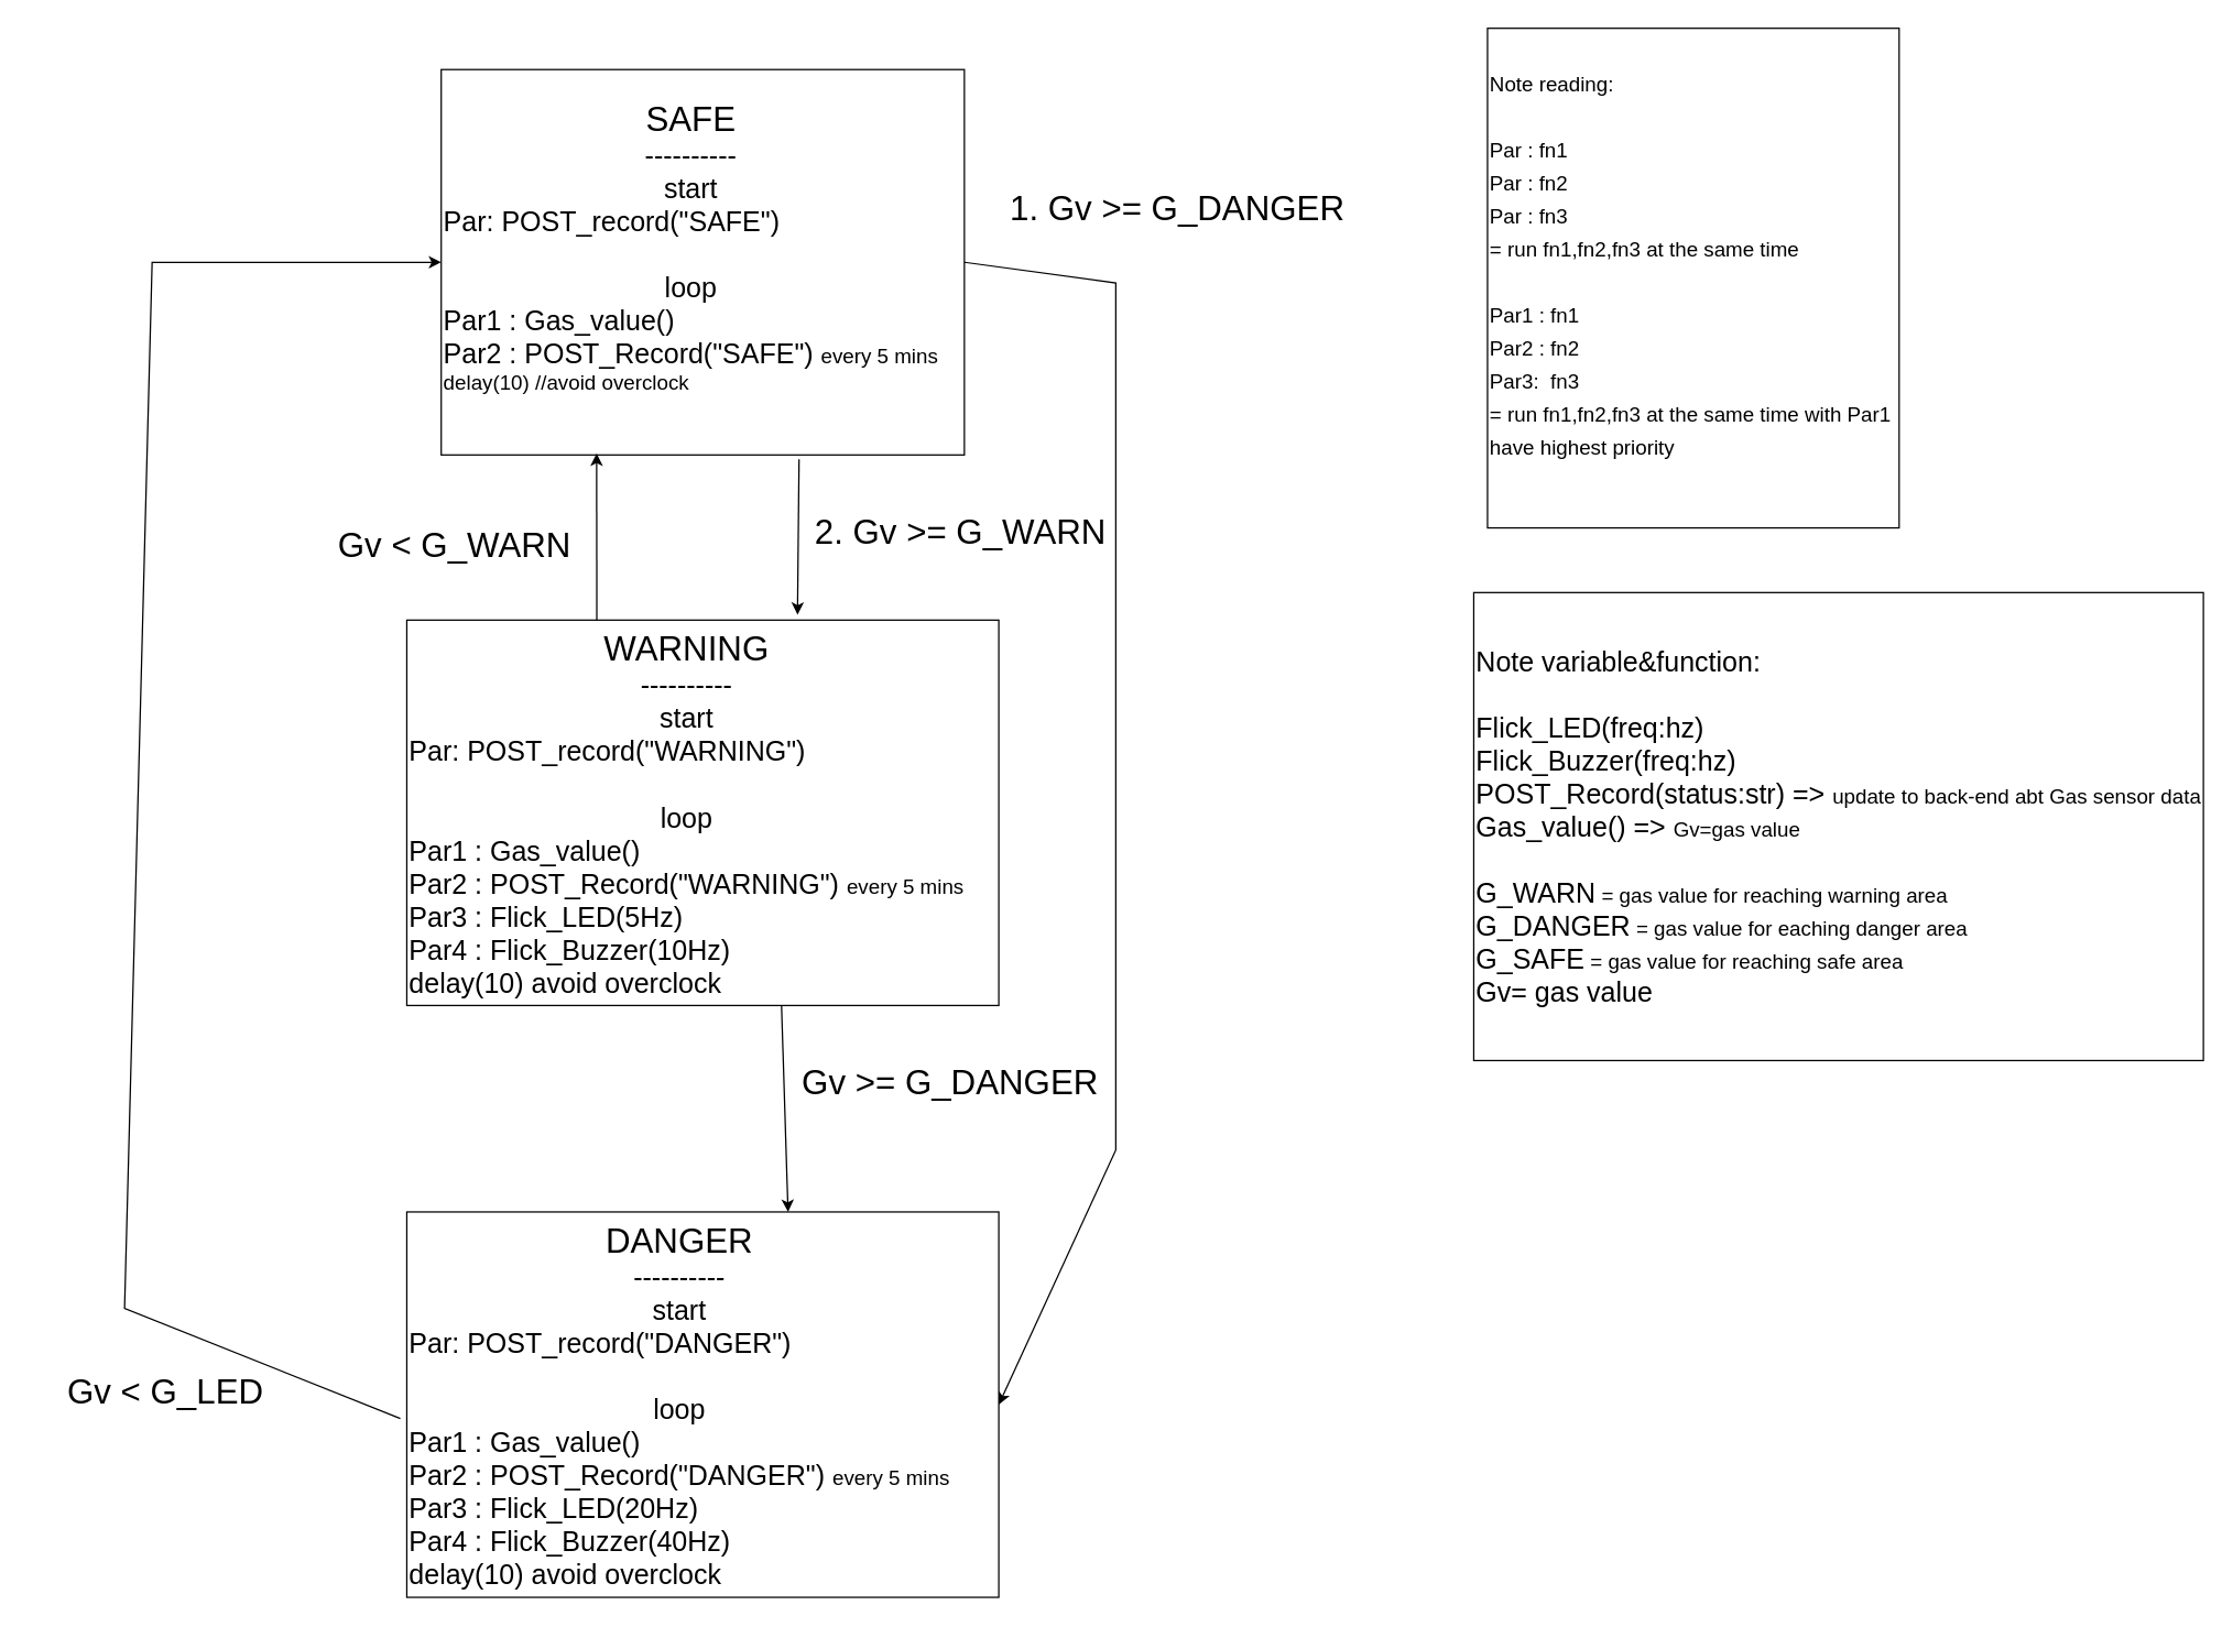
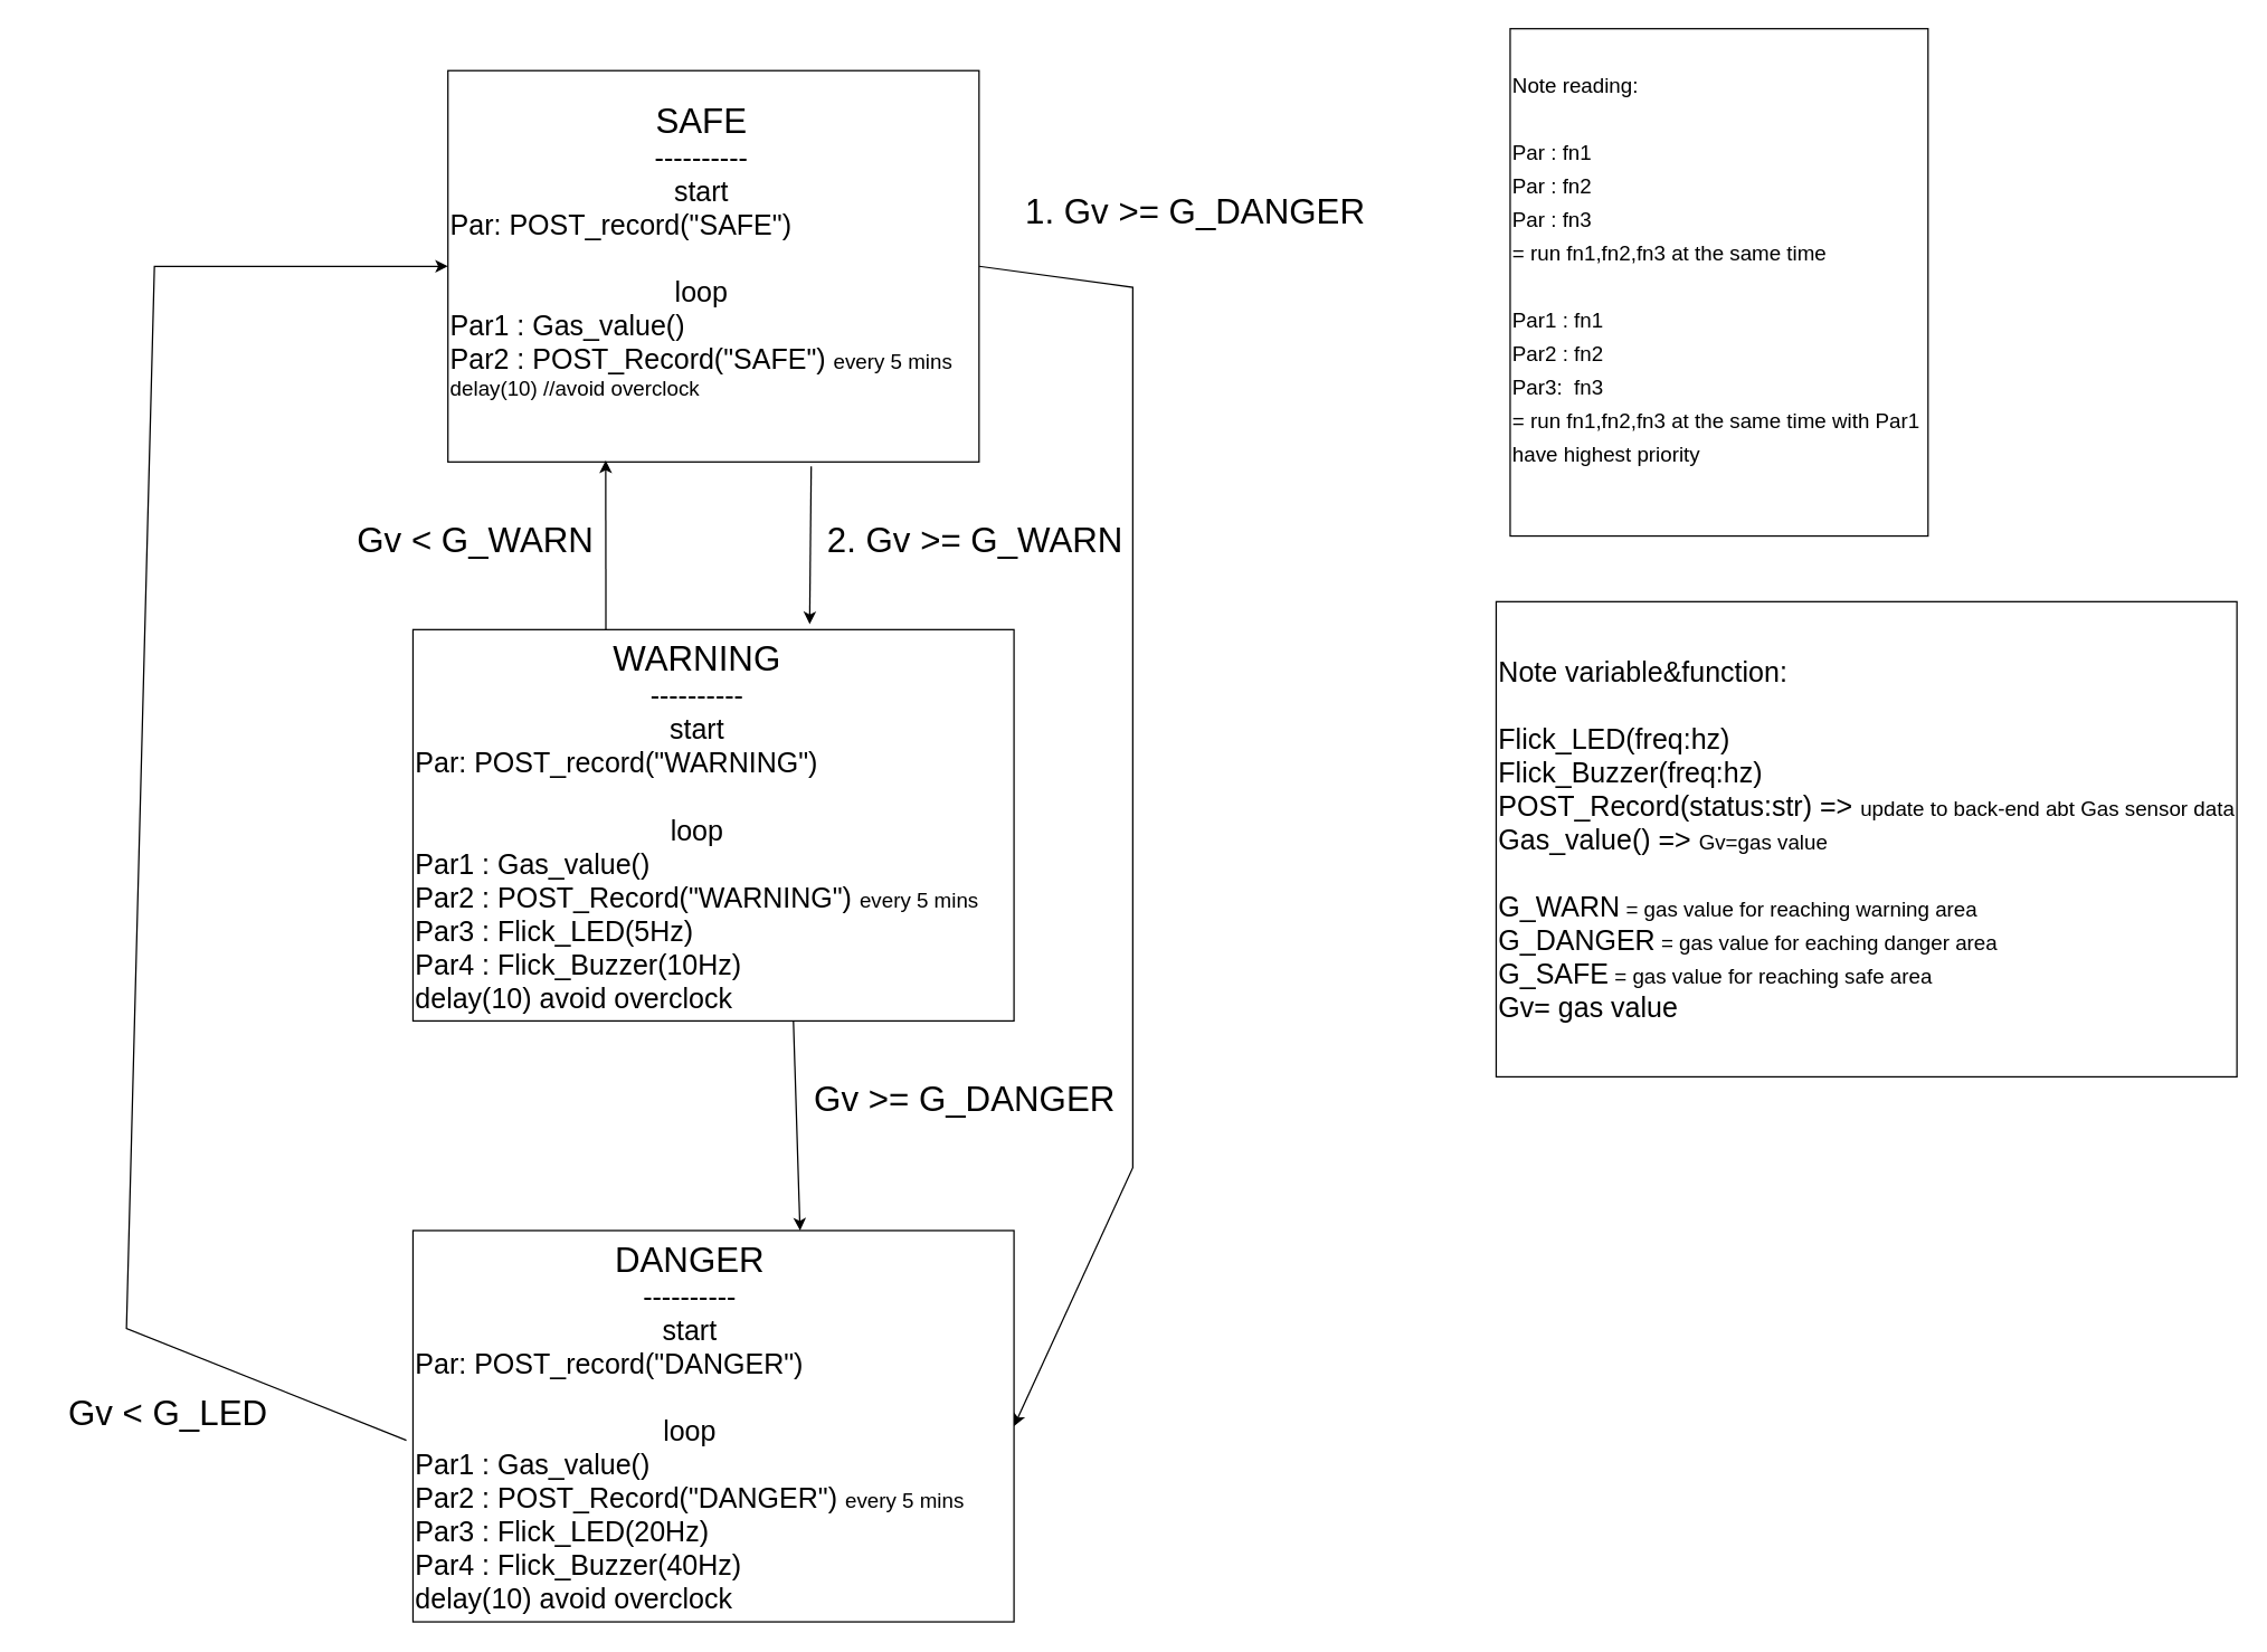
- <mxCell id="15" value="Gv &amp;lt; G_WARN" style="text;html=1;strokeColor=none;fillColor=none;align=center;verticalAlign=middle;whiteSpace=wrap;rounded=0;fontSize=25;" vertex="1" parent="1"><mxGeometry x="220" y="380" width="220" height="30" as="geometry" /></mxCell>
+ <mxCell id="15" value="Gv &amp;lt; G_WARN" style="text;html=1;strokeColor=none;fillColor=none;align=center;verticalAlign=middle;whiteSpace=wrap;rounded=0;fontSize=25;" vertex="1" parent="1"><mxGeometry x="230" y="370" width="220" height="30" as="geometry" /></mxCell>
